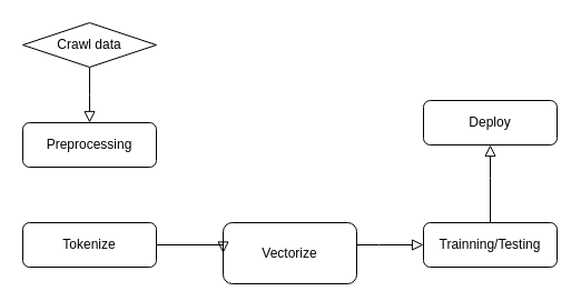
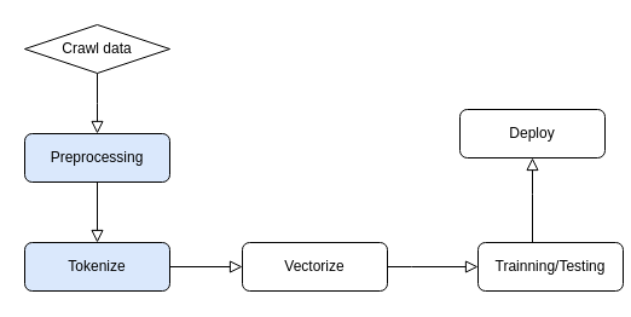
- <mxCell id="4" value="Preprocessing" style="rounded=1;whiteSpace=wrap;html=1;fontSize=12;glass=0;strokeWidth=1;shadow=0;" vertex="1" parent="1"><mxGeometry x="20" y="110" width="120" height="40" as="geometry" /></mxCell>
+ <mxCell id="4" value="Preprocessing" style="rounded=1;whiteSpace=wrap;html=1;fontSize=12;glass=0;strokeWidth=1;shadow=0;fillColor=#dae8fc;" vertex="1" parent="1"><mxGeometry x="20" y="110" width="120" height="40" as="geometry" /></mxCell>
+ <mxCell id="6" value="" style="rounded=0;html=1;jettySize=auto;orthogonalLoop=1;fontSize=11;endArrow=block;endFill=0;endSize=8;strokeWidth=1;shadow=0;labelBackgroundColor=none;edgeStyle=orthogonalEdgeStyle;exitX=0.342;exitY=1;exitDx=0;exitDy=0;exitPerimeter=0;" edge="1" parent="1" source="4" target="5"><mxGeometry relative="1" as="geometry"><mxPoint x="90" y="70" as="sourcePoint" /><mxPoint x="90" y="120" as="targetPoint" /><Array as="points"><mxPoint x="74" y="150" /><mxPoint x="74" y="150" /><mxPoint x="80" y="150" /></Array></mxGeometry></mxCell>
- <mxCell id="5" value="Tokenize" style="rounded=1;whiteSpace=wrap;html=1;fontSize=12;glass=0;strokeWidth=1;shadow=0;" vertex="1" parent="1"><mxGeometry x="20" y="200" width="120" height="40" as="geometry" /></mxCell>
+ <mxCell id="5" value="Tokenize" style="rounded=1;whiteSpace=wrap;html=1;fontSize=12;glass=0;strokeWidth=1;shadow=0;fillColor=#dae8fc;" vertex="1" parent="1"><mxGeometry x="20" y="200" width="120" height="40" as="geometry" /></mxCell>
- <mxCell id="9" value="Trainning/Testing" style="rounded=1;whiteSpace=wrap;html=1;fontSize=12;glass=0;strokeWidth=1;shadow=0;" vertex="1" parent="1"><mxGeometry x="380" y="200" width="120" height="40" as="geometry" /></mxCell>
+ <mxCell id="9" value="Trainning/Testing" style="rounded=1;whiteSpace=wrap;html=1;fontSize=12;glass=0;strokeWidth=1;shadow=0;" vertex="1" parent="1"><mxGeometry x="395" y="200" width="120" height="40" as="geometry" /></mxCell>
- <mxCell id="7" value="Vectorize" style="rounded=1;whiteSpace=wrap;html=1;fontSize=12;glass=0;strokeWidth=1;shadow=0;" vertex="1" parent="1"><mxGeometry x="200" y="200" width="120" height="55" as="geometry" /></mxCell>
+ <mxCell id="7" value="Vectorize" style="rounded=1;whiteSpace=wrap;html=1;fontSize=12;glass=0;strokeWidth=1;shadow=0;" vertex="1" parent="1"><mxGeometry x="200" y="200" width="120" height="40" as="geometry" /></mxCell>
